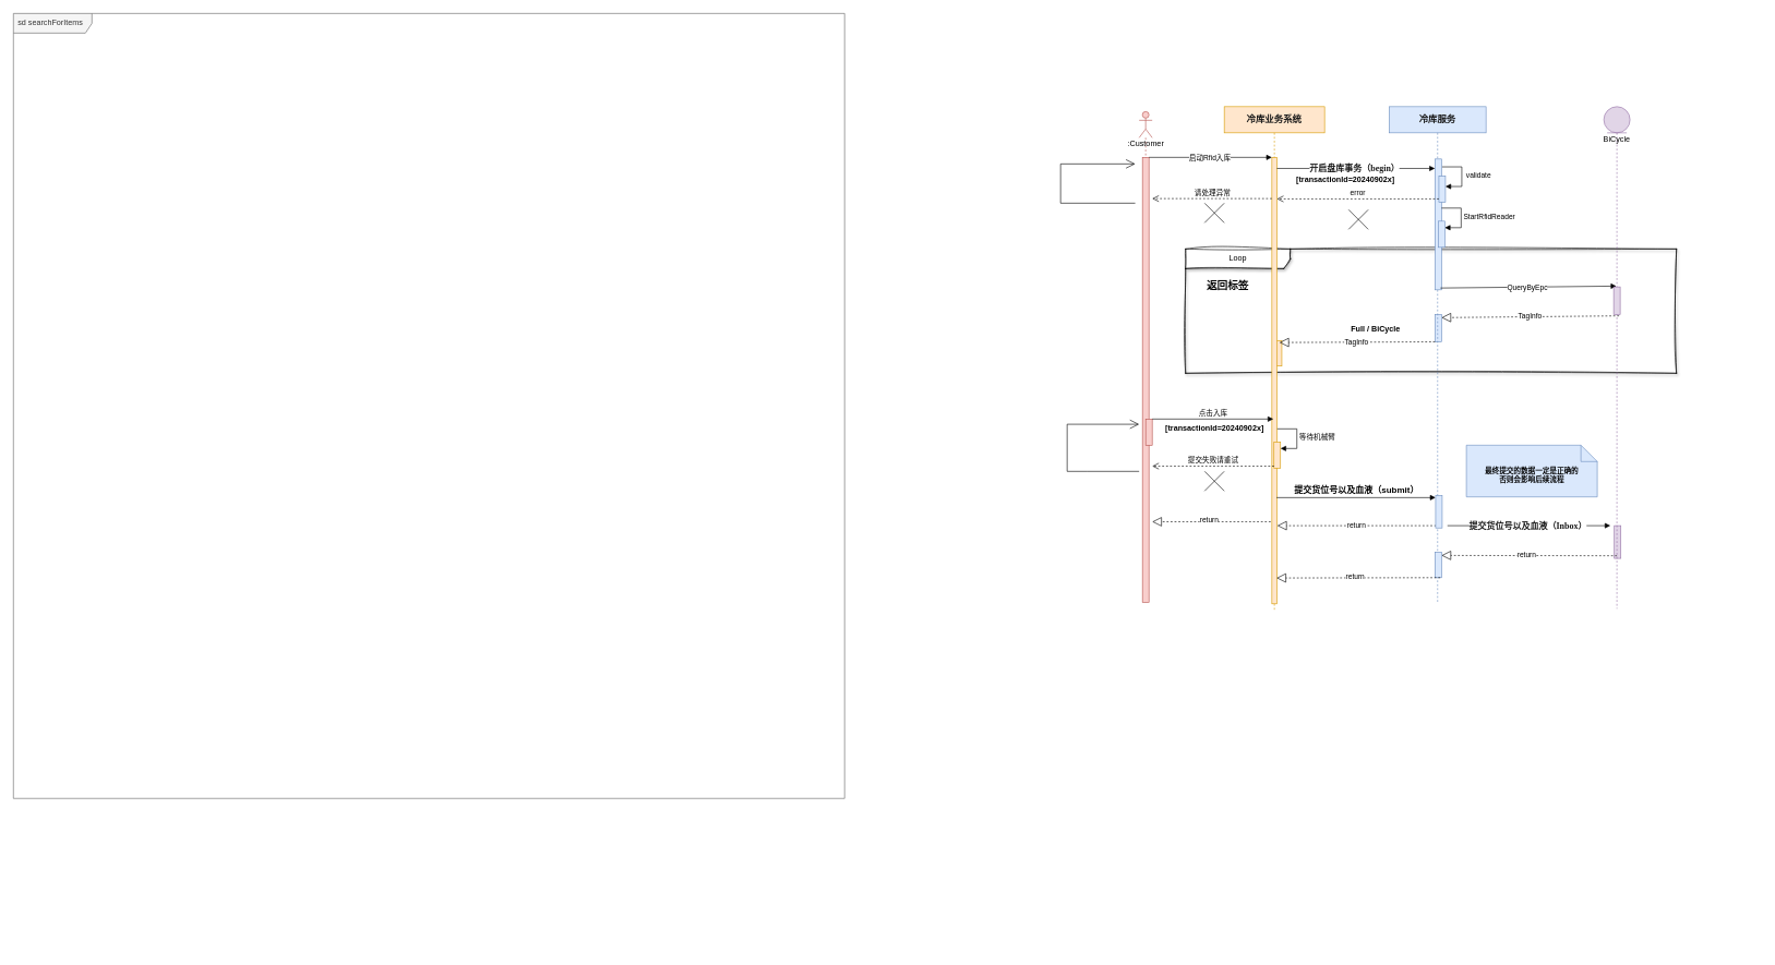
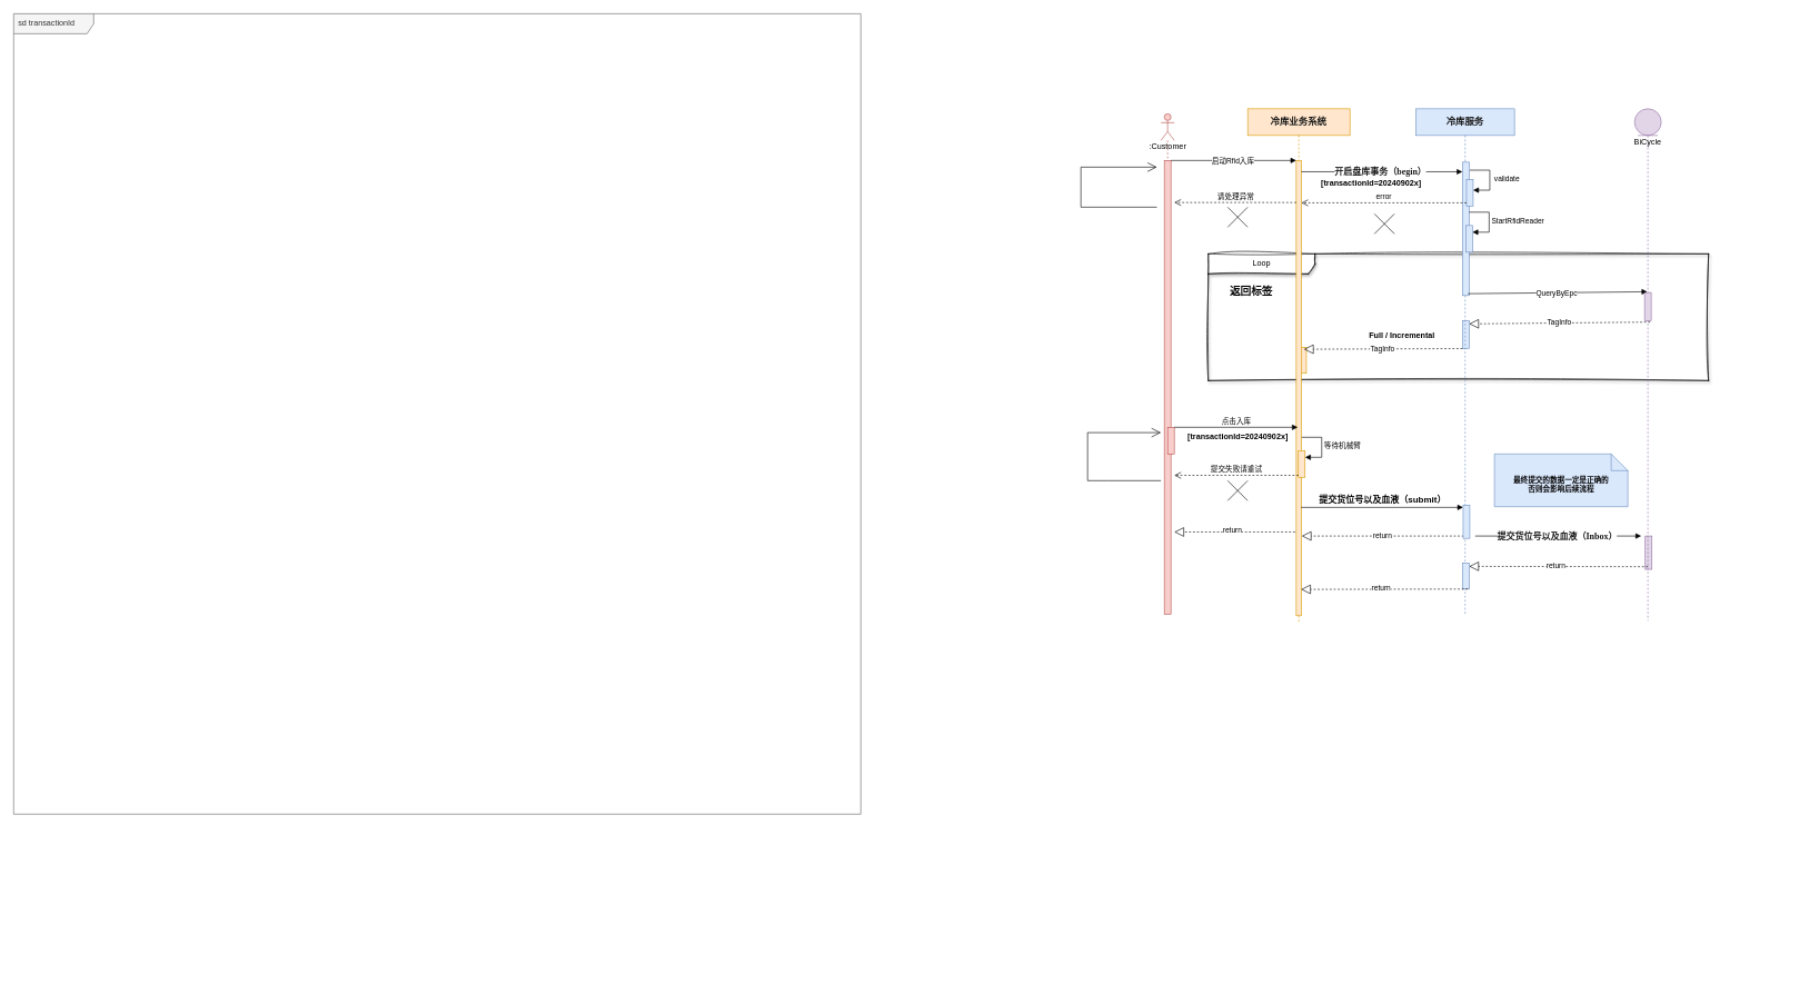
- <mxCell id="64" value="sd searchForItems" style="shape=umlFrame;whiteSpace=wrap;html=1;width=120;height=30;boundedLbl=1;verticalAlign=middle;align=left;spacingLeft=5;fillColor=#f5f5f5;fontColor=#333333;strokeColor=#666666;" parent="1" vertex="1"><mxGeometry x="20" y="20" width="1270" height="1200" as="geometry" /></mxCell>
+ <mxCell id="64" value="sd transactionId" style="shape=umlFrame;whiteSpace=wrap;html=1;width=120;height=30;boundedLbl=1;verticalAlign=middle;align=left;spacingLeft=5;fillColor=#f5f5f5;fontColor=#333333;strokeColor=#666666;" parent="1" vertex="1"><mxGeometry x="20" y="20" width="1270" height="1200" as="geometry" /></mxCell>
- <mxCell id="56" value="Full /&amp;nbsp;BiCycle" style="text;html=1;align=center;verticalAlign=middle;resizable=0;points=[];autosize=1;strokeColor=none;fillColor=none;fontStyle=1" parent="1" vertex="1"><mxGeometry x="2041" y="487" width="120" height="30" as="geometry" /></mxCell>
+ <mxCell id="56" value="Full /&amp;nbsp;Incremental" style="text;html=1;align=center;verticalAlign=middle;resizable=0;points=[];autosize=1;strokeColor=none;fillColor=none;fontStyle=1" parent="1" vertex="1"><mxGeometry x="2041" y="487" width="120" height="30" as="geometry" /></mxCell>
